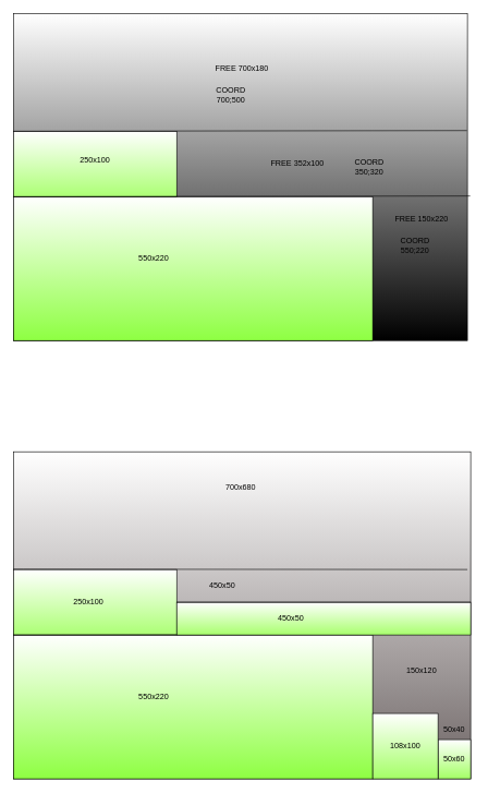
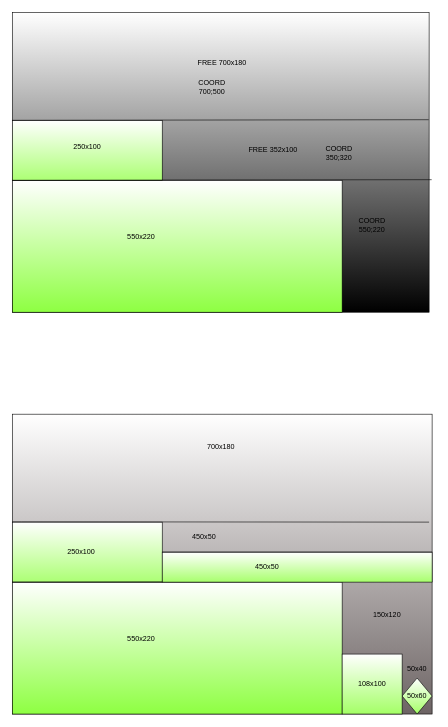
- <mxCell id="10" value="FREE 150x220" style="text;html=1;strokeColor=none;fillColor=none;align=center;verticalAlign=middle;whiteSpace=wrap;rounded=0;" parent="1" vertex="1"><mxGeometry x="595" y="320" width="100" height="30" as="geometry" /></mxCell>
- <mxCell id="12" value="COORD&lt;br&gt;550;220" style="text;html=1;strokeColor=none;fillColor=none;align=center;verticalAlign=middle;whiteSpace=wrap;rounded=0;" parent="1" vertex="1"><mxGeometry x="605" y="360" width="60" height="30" as="geometry" /></mxCell>
+ <mxCell id="12" value="COORD&lt;br&gt;550;220" style="text;html=1;strokeColor=none;fillColor=none;align=center;verticalAlign=middle;whiteSpace=wrap;rounded=0;" parent="1" vertex="1"><mxGeometry x="590" y="360" width="60" height="30" as="geometry" /></mxCell>
- <mxCell id="25" value="700x680" style="text;html=1;strokeColor=none;fillColor=none;align=center;verticalAlign=middle;whiteSpace=wrap;rounded=0;" parent="1" vertex="1"><mxGeometry x="337.5" y="730" width="60" height="30" as="geometry" /></mxCell>
+ <mxCell id="25" value="700x180" style="text;html=1;strokeColor=none;fillColor=none;align=center;verticalAlign=middle;whiteSpace=wrap;rounded=0;" parent="1" vertex="1"><mxGeometry x="337.5" y="730" width="60" height="30" as="geometry" /></mxCell>
- <mxCell id="28" value="50x60" style="rounded=0;whiteSpace=wrap;html=1;gradientColor=#a4ff66;" parent="1" vertex="1"><mxGeometry x="670" y="1130" width="50" height="60" as="geometry" /></mxCell>
+ <mxCell id="28" value="50x60" style="rhombus;whiteSpace=wrap;html=1;gradientColor=#a4ff66;" parent="1" vertex="1"><mxGeometry x="670" y="1130" width="50" height="60" as="geometry" /></mxCell>
